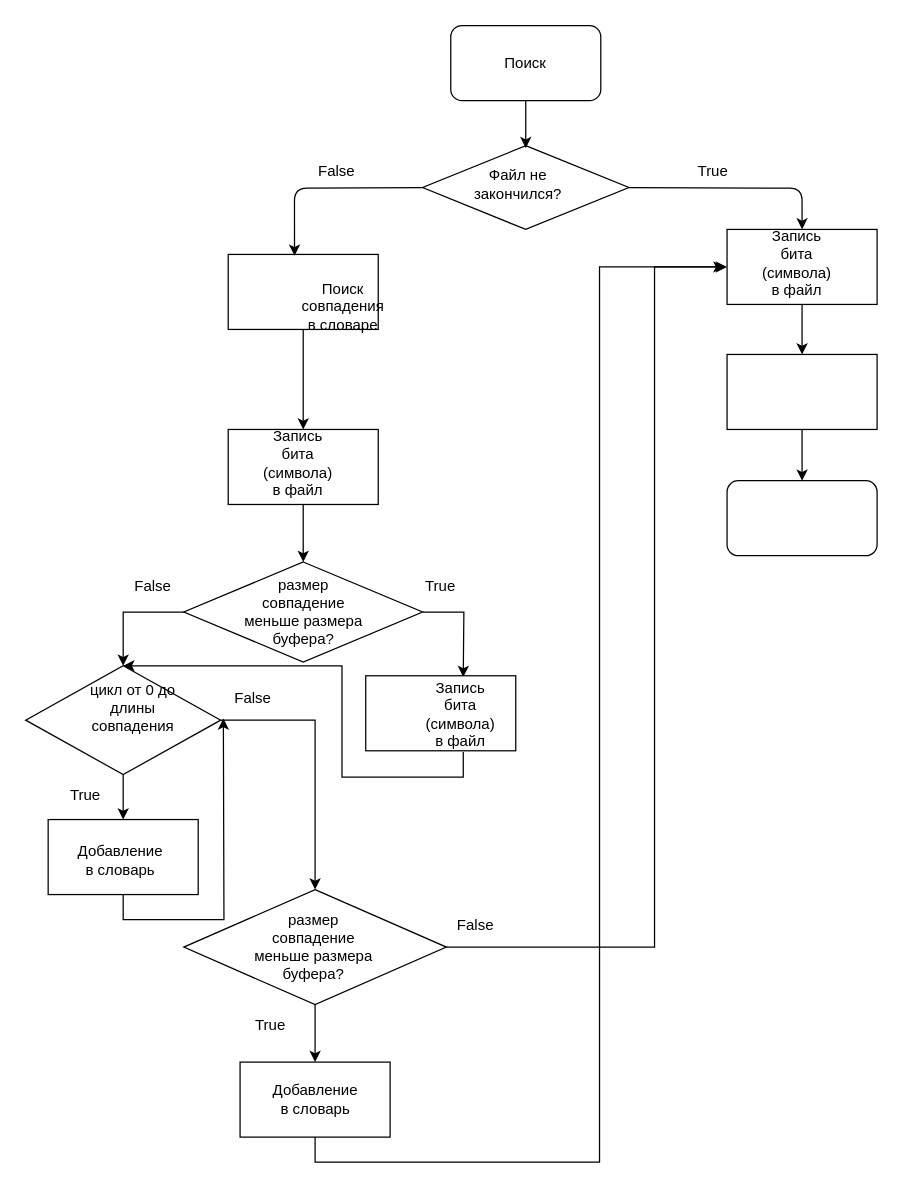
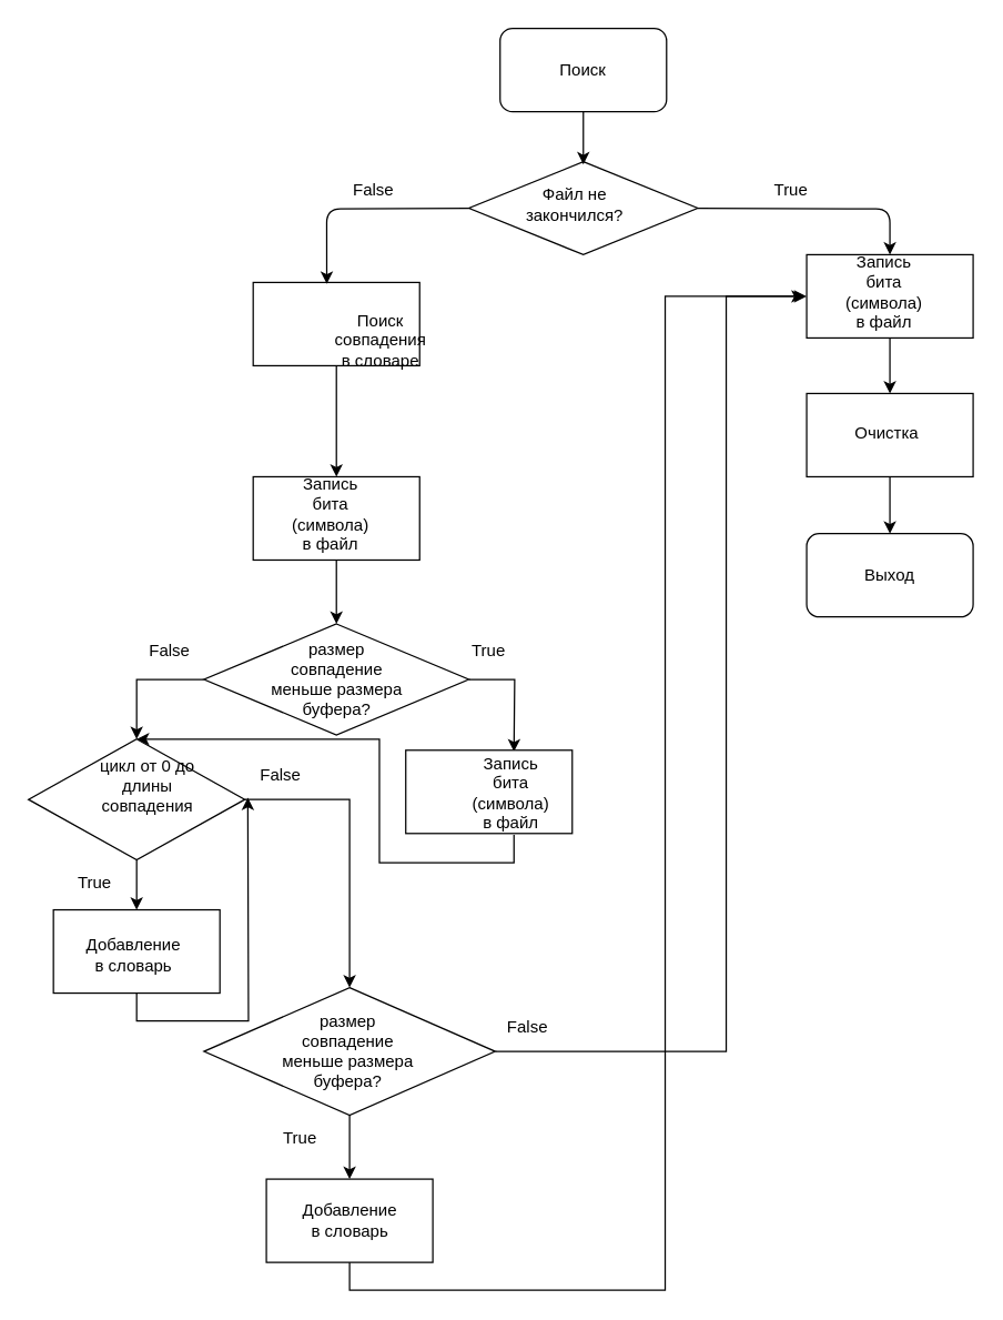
+ <mxCell id="33" value="Очистка" style="text;html=1;strokeColor=none;fillColor=none;align=center;verticalAlign=middle;whiteSpace=wrap;rounded=0;" vertex="1" parent="1"><mxGeometry x="619" y="302" width="40" height="20" as="geometry" /></mxCell>
+ <mxCell id="35" value="Выход" style="text;html=1;strokeColor=none;fillColor=none;align=center;verticalAlign=middle;whiteSpace=wrap;rounded=0;" vertex="1" parent="1"><mxGeometry x="621" y="404" width="40" height="20" as="geometry" /></mxCell>
